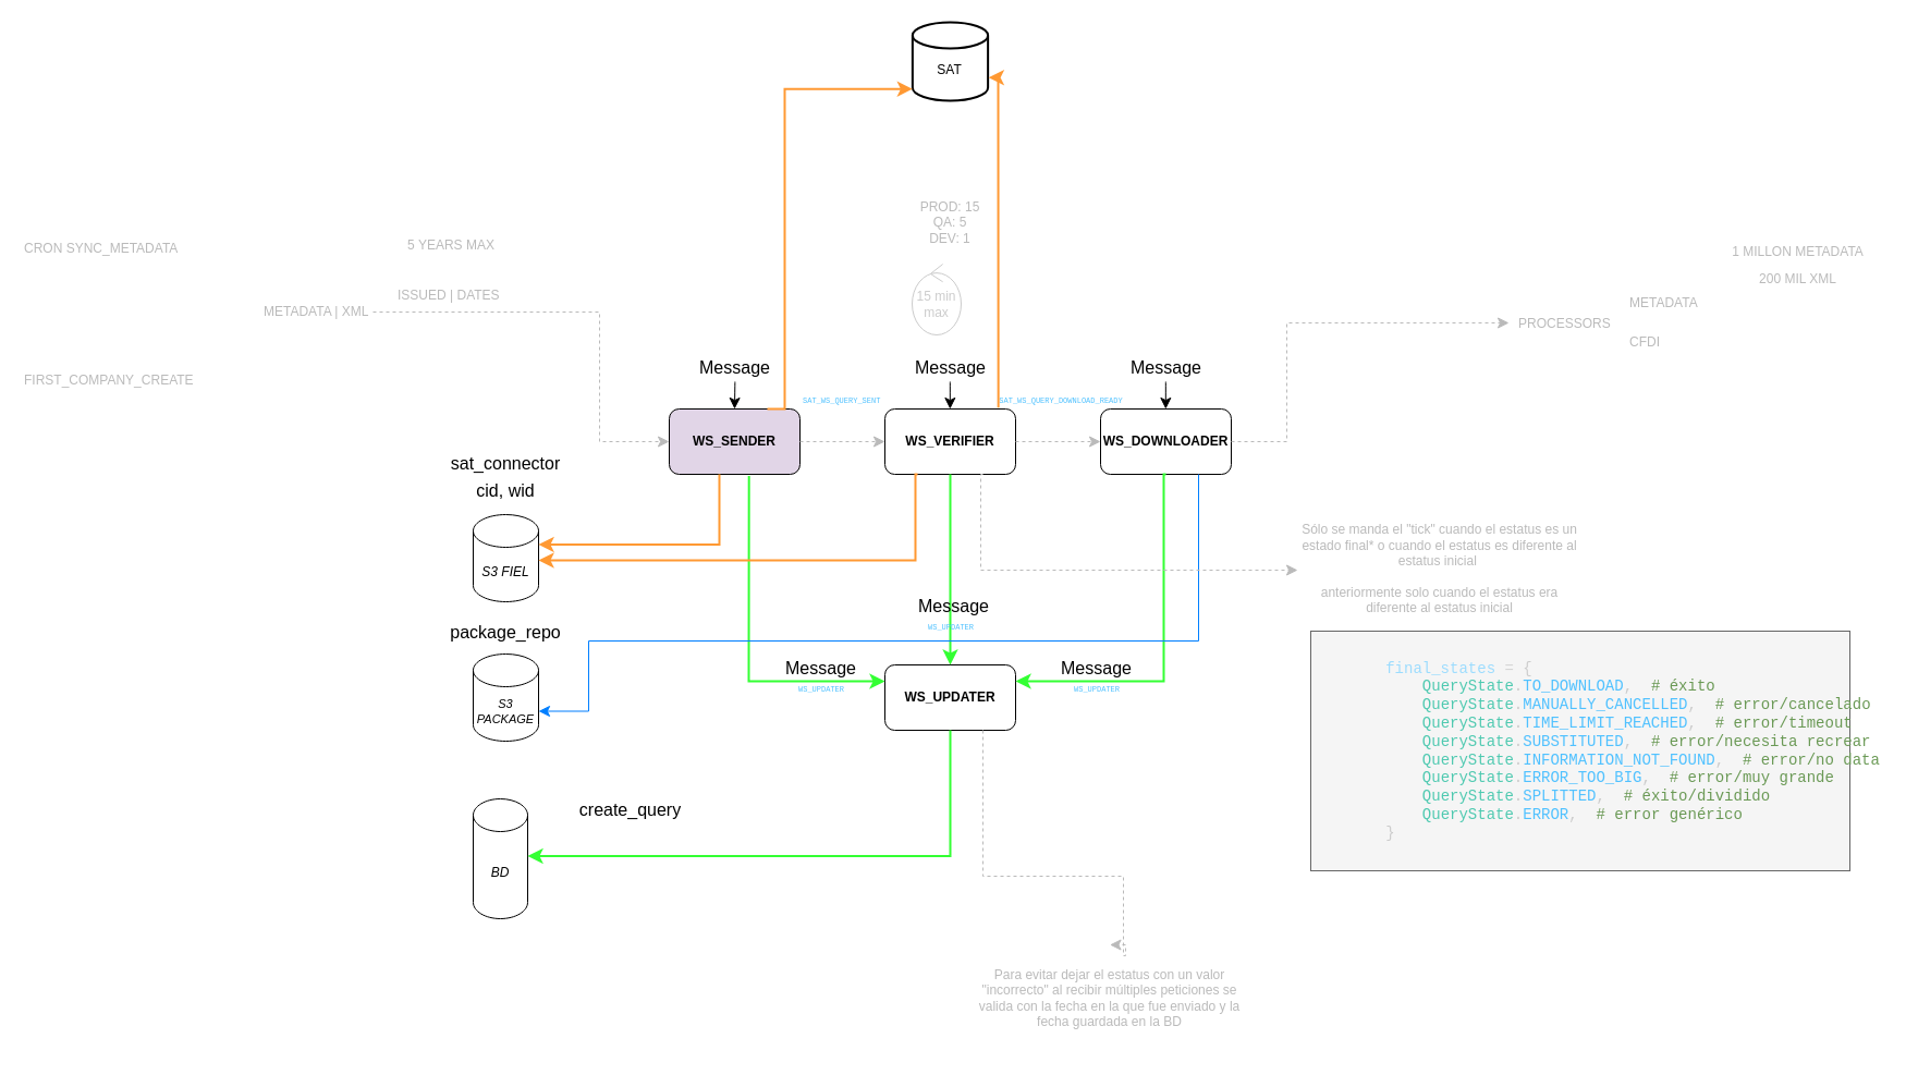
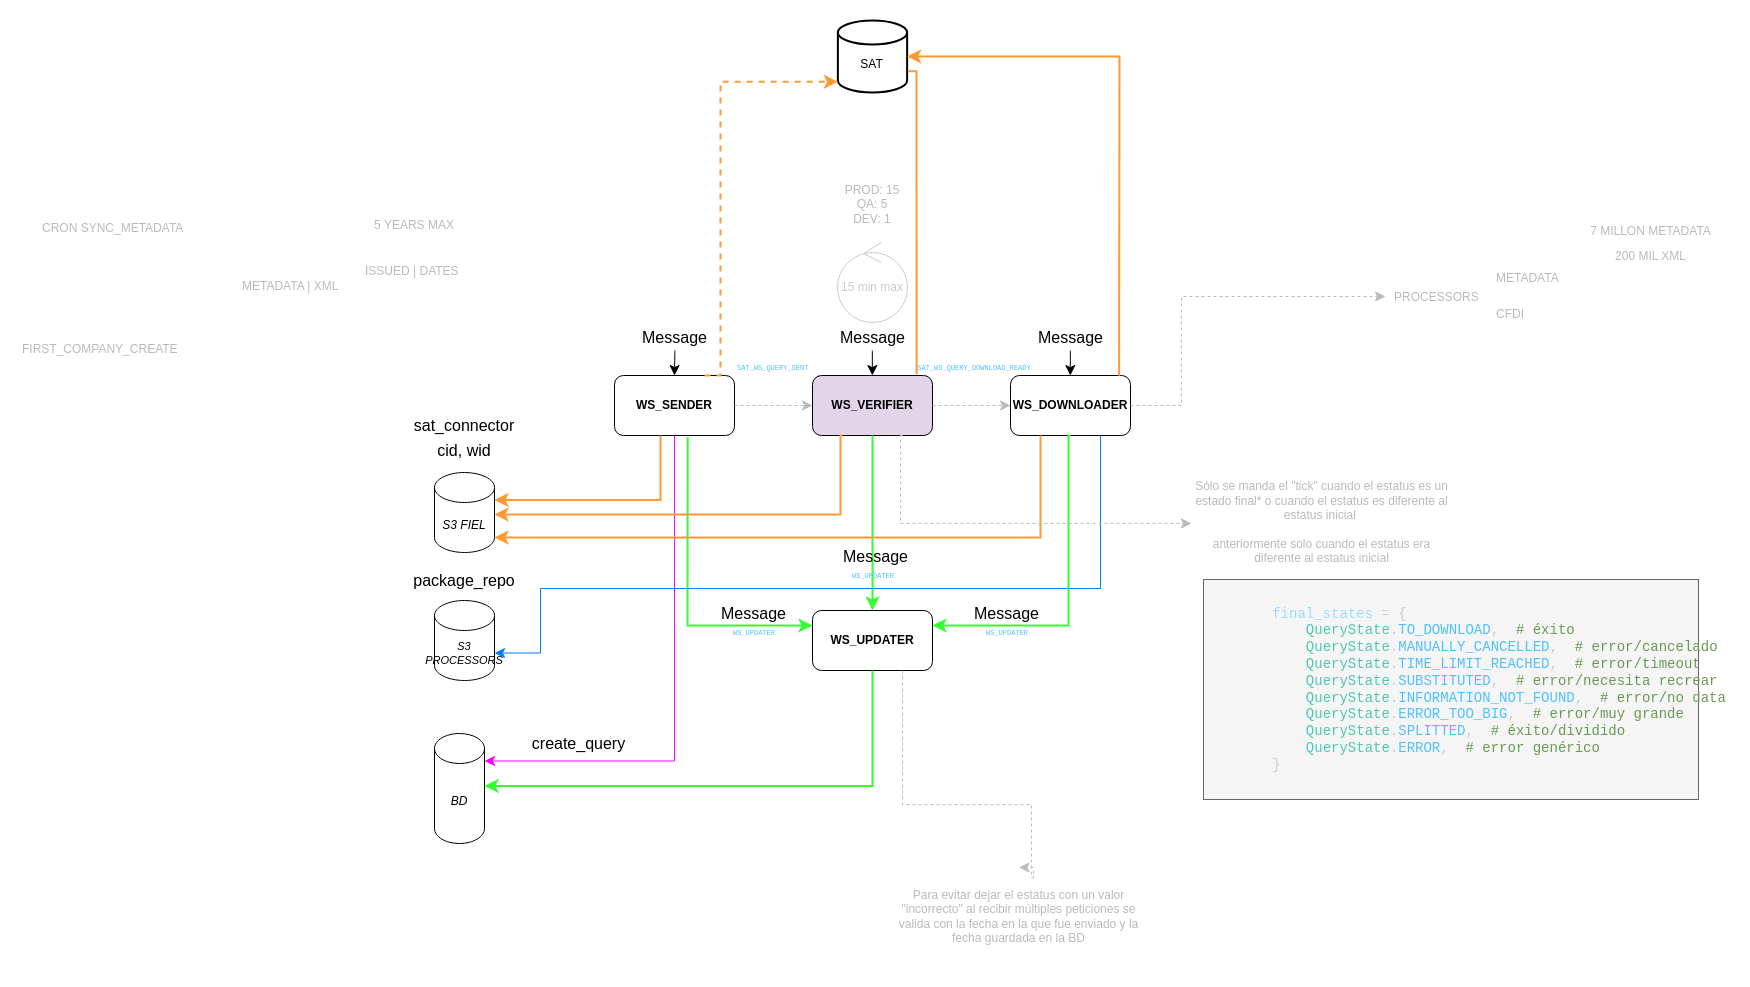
- <mxCell id="55" value="" style="edgeStyle=elbowEdgeStyle;elbow=horizontal;endArrow=classic;html=1;curved=0;rounded=0;endSize=8;startSize=8;fontSize=12;strokeColor=#FF9933;strokeWidth=2;exitX=0.868;exitY=-0.021;exitDx=0;exitDy=0;exitPerimeter=0;entryX=1.009;entryY=0.705;entryDx=0;entryDy=0;entryPerimeter=0;" parent="1" source="14" target="53" edge="1"><mxGeometry width="50" height="50" relative="1" as="geometry"><mxPoint x="915" y="354" as="sourcePoint" /><mxPoint x="857" y="119" as="targetPoint" /><Array as="points"><mxPoint x="916" y="225" /></Array></mxGeometry></mxCell>
+ <mxCell id="55" value="" style="edgeStyle=elbowEdgeStyle;elbow=horizontal;endArrow=none;html=1;curved=0;rounded=0;endSize=8;startSize=8;fontSize=12;strokeColor=#FF9933;strokeWidth=2;exitX=0.868;exitY=-0.021;exitDx=0;exitDy=0;exitPerimeter=0;entryX=1.009;entryY=0.705;entryDx=0;entryDy=0;entryPerimeter=0;" parent="1" source="14" target="53" edge="1"><mxGeometry width="50" height="50" relative="1" as="geometry"><mxPoint x="915" y="354" as="sourcePoint" /><mxPoint x="857" y="119" as="targetPoint" /><Array as="points"><mxPoint x="916" y="225" /></Array></mxGeometry></mxCell>
+ <mxCell id="56" value="" style="edgeStyle=elbowEdgeStyle;elbow=horizontal;endArrow=classic;html=1;curved=0;rounded=0;endSize=8;startSize=8;fontSize=12;strokeColor=#FF9933;strokeWidth=2;exitX=0.905;exitY=0.005;exitDx=0;exitDy=0;exitPerimeter=0;entryX=1;entryY=0.5;entryDx=0;entryDy=0;entryPerimeter=0;" parent="1" source="19" target="53" edge="1"><mxGeometry width="50" height="50" relative="1" as="geometry"><mxPoint x="926" y="384" as="sourcePoint" /><mxPoint x="917" y="81" as="targetPoint" /><Array as="points"><mxPoint x="1119" y="248" /></Array></mxGeometry></mxCell>
- <mxCell id="54" value="" style="edgeStyle=elbowEdgeStyle;elbow=horizontal;endArrow=classic;html=1;curved=0;rounded=0;endSize=8;startSize=8;fontSize=12;entryX=0;entryY=0.85;entryDx=0;entryDy=0;entryPerimeter=0;strokeColor=#FF9933;strokeWidth=2;exitX=0.75;exitY=0;exitDx=0;exitDy=0;" parent="1" source="2" target="53" edge="1"><mxGeometry width="50" height="50" relative="1" as="geometry"><mxPoint x="660" y="435" as="sourcePoint" /><mxPoint x="494" y="500" as="targetPoint" /><Array as="points"><mxPoint x="720" y="83" /></Array></mxGeometry></mxCell>
+ <mxCell id="54" value="" style="edgeStyle=elbowEdgeStyle;elbow=horizontal;endArrow=classic;html=1;curved=0;rounded=0;endSize=8;startSize=8;fontSize=12;entryX=0;entryY=0.85;entryDx=0;entryDy=0;entryPerimeter=0;strokeColor=#FF9933;strokeWidth=2;exitX=0.75;exitY=0;exitDx=0;exitDy=0;dashed=1;" parent="1" source="2" target="53" edge="1"><mxGeometry width="50" height="50" relative="1" as="geometry"><mxPoint x="660" y="435" as="sourcePoint" /><mxPoint x="494" y="500" as="targetPoint" /><Array as="points"><mxPoint x="720" y="83" /></Array></mxGeometry></mxCell>
- <mxCell id="43" value="&lt;span style=&quot;color: rgb(186, 186, 186); font-family: Helvetica; font-size: 12px; font-style: normal; font-variant-ligatures: normal; font-variant-caps: normal; font-weight: 400; letter-spacing: normal; orphans: 2; text-align: center; text-indent: 0px; text-transform: none; widows: 2; word-spacing: 0px; -webkit-text-stroke-width: 0px; white-space: normal; background-color: rgb(255, 255, 255); text-decoration-thickness: initial; text-decoration-style: initial; text-decoration-color: initial; display: inline !important; float: none;&quot;&gt;CRON SYNC_METADATA&lt;/span&gt;" style="text;whiteSpace=wrap;html=1;" parent="1" vertex="1"><mxGeometry x="20" y="214" width="161" height="28" as="geometry" /></mxCell>
+ <mxCell id="43" value="&lt;span style=&quot;color: rgb(186, 186, 186); font-family: Helvetica; font-size: 12px; font-style: normal; font-variant-ligatures: normal; font-variant-caps: normal; font-weight: 400; letter-spacing: normal; orphans: 2; text-align: center; text-indent: 0px; text-transform: none; widows: 2; word-spacing: 0px; -webkit-text-stroke-width: 0px; white-space: normal; background-color: rgb(255, 255, 255); text-decoration-thickness: initial; text-decoration-style: initial; text-decoration-color: initial; display: inline !important; float: none;&quot;&gt;CRON SYNC_METADATA&lt;/span&gt;" style="text;whiteSpace=wrap;html=1;" parent="1" vertex="1"><mxGeometry x="40" y="214" width="161" height="28" as="geometry" /></mxCell>
- <mxCell id="60" value="&lt;div style=&quot;&quot;&gt;&lt;span style=&quot;background-color: initial;&quot;&gt;&lt;font color=&quot;#bababa&quot;&gt;1 MILLON METADATA&lt;/font&gt;&lt;/span&gt;&lt;/div&gt;" style="text;whiteSpace=wrap;html=1;align=center;" parent="1" vertex="1"><mxGeometry x="1573" y="217" width="155" height="28" as="geometry" /></mxCell>
+ <mxCell id="60" value="&lt;div style=&quot;&quot;&gt;&lt;span style=&quot;background-color: initial;&quot;&gt;&lt;font color=&quot;#bababa&quot;&gt;7 MILLON METADATA&lt;/font&gt;&lt;/span&gt;&lt;/div&gt;" style="text;whiteSpace=wrap;html=1;align=center;" parent="1" vertex="1"><mxGeometry x="1573" y="217" width="155" height="28" as="geometry" /></mxCell>
- <mxCell id="47" value="15 min max" style="ellipse;shape=umlControl;whiteSpace=wrap;html=1;strokeColor=#CCCCCC;fontColor=#CCCCCC;" parent="1" vertex="1"><mxGeometry x="837" y="242" width="45" height="65" as="geometry" /></mxCell>
+ <mxCell id="47" value="15 min max" style="ellipse;shape=umlControl;whiteSpace=wrap;html=1;strokeColor=#CCCCCC;fontColor=#CCCCCC;" parent="1" vertex="1"><mxGeometry x="837" y="242" width="70" height="80" as="geometry" /></mxCell>
- <mxCell id="41" value="" style="edgeStyle=segmentEdgeStyle;endArrow=classic;html=1;curved=0;rounded=0;endSize=8;startSize=8;fontSize=12;dashed=1;strokeColor=#BABABA;entryX=0;entryY=0.5;entryDx=0;entryDy=0;exitX=1;exitY=0.5;exitDx=0;exitDy=0;" parent="1" source="42" target="2" edge="1"><mxGeometry width="50" height="50" relative="1" as="geometry"><mxPoint x="342" y="286" as="sourcePoint" /><mxPoint x="822" y="415" as="targetPoint" /><Array as="points"><mxPoint x="550" y="286" /><mxPoint x="550" y="405" /></Array></mxGeometry></mxCell>
- <mxCell id="2" value="WS_SENDER" style="rounded=1;whiteSpace=wrap;html=1;fontStyle=1;fillColor=#e1d5e7;" parent="1" vertex="1"><mxGeometry x="614" y="375" width="120" height="60" as="geometry" /></mxCell>
+ <mxCell id="2" value="WS_SENDER" style="rounded=1;whiteSpace=wrap;html=1;fontStyle=1" parent="1" vertex="1"><mxGeometry x="614" y="375" width="120" height="60" as="geometry" /></mxCell>
- <mxCell id="14" value="WS_VERIFIER" style="rounded=1;whiteSpace=wrap;html=1;fontStyle=1" parent="1" vertex="1"><mxGeometry x="812" y="375" width="120" height="60" as="geometry" /></mxCell>
+ <mxCell id="14" value="WS_VERIFIER" style="rounded=1;whiteSpace=wrap;html=1;fontStyle=1;fillColor=#e1d5e7;" parent="1" vertex="1"><mxGeometry x="812" y="375" width="120" height="60" as="geometry" /></mxCell>
+ <mxCell id="24" value="" style="edgeStyle=segmentEdgeStyle;endArrow=classic;html=1;curved=0;rounded=0;endSize=8;startSize=8;fontSize=12;exitX=0.25;exitY=1;exitDx=0;exitDy=0;entryX=1;entryY=1;entryDx=0;entryDy=-15;entryPerimeter=0;strokeColor=#FF9933;strokeWidth=2;" parent="1" source="19" target="5" edge="1"><mxGeometry width="50" height="50" relative="1" as="geometry"><mxPoint x="852" y="445" as="sourcePoint" /><mxPoint x="504" y="535" as="targetPoint" /><Array as="points"><mxPoint x="1040" y="537" /></Array></mxGeometry></mxCell>
- <mxCell id="25" value="S3 PACKAGE" style="shape=cylinder3;whiteSpace=wrap;html=1;boundedLbl=1;backgroundOutline=1;size=15;fontSize=11;fontStyle=2" parent="1" vertex="1"><mxGeometry x="434" y="600" width="60" height="80" as="geometry" /></mxCell>
+ <mxCell id="25" value="S3 PROCESSORS" style="shape=cylinder3;whiteSpace=wrap;html=1;boundedLbl=1;backgroundOutline=1;size=15;fontSize=11;fontStyle=2" parent="1" vertex="1"><mxGeometry x="434" y="600" width="60" height="80" as="geometry" /></mxCell>
+ <mxCell id="7" value="" style="edgeStyle=elbowEdgeStyle;elbow=horizontal;endArrow=classic;html=1;curved=0;rounded=0;endSize=8;startSize=8;fontSize=12;exitX=0.5;exitY=1;exitDx=0;exitDy=0;entryX=1;entryY=0;entryDx=0;entryDy=27.5;entryPerimeter=0;strokeColor=#FF00FF;" parent="1" source="2" target="6" edge="1"><mxGeometry width="50" height="50" relative="1" as="geometry"><mxPoint x="752" y="624" as="sourcePoint" /><mxPoint x="802" y="574" as="targetPoint" /><Array as="points"><mxPoint x="674" y="535" /></Array></mxGeometry></mxCell>
